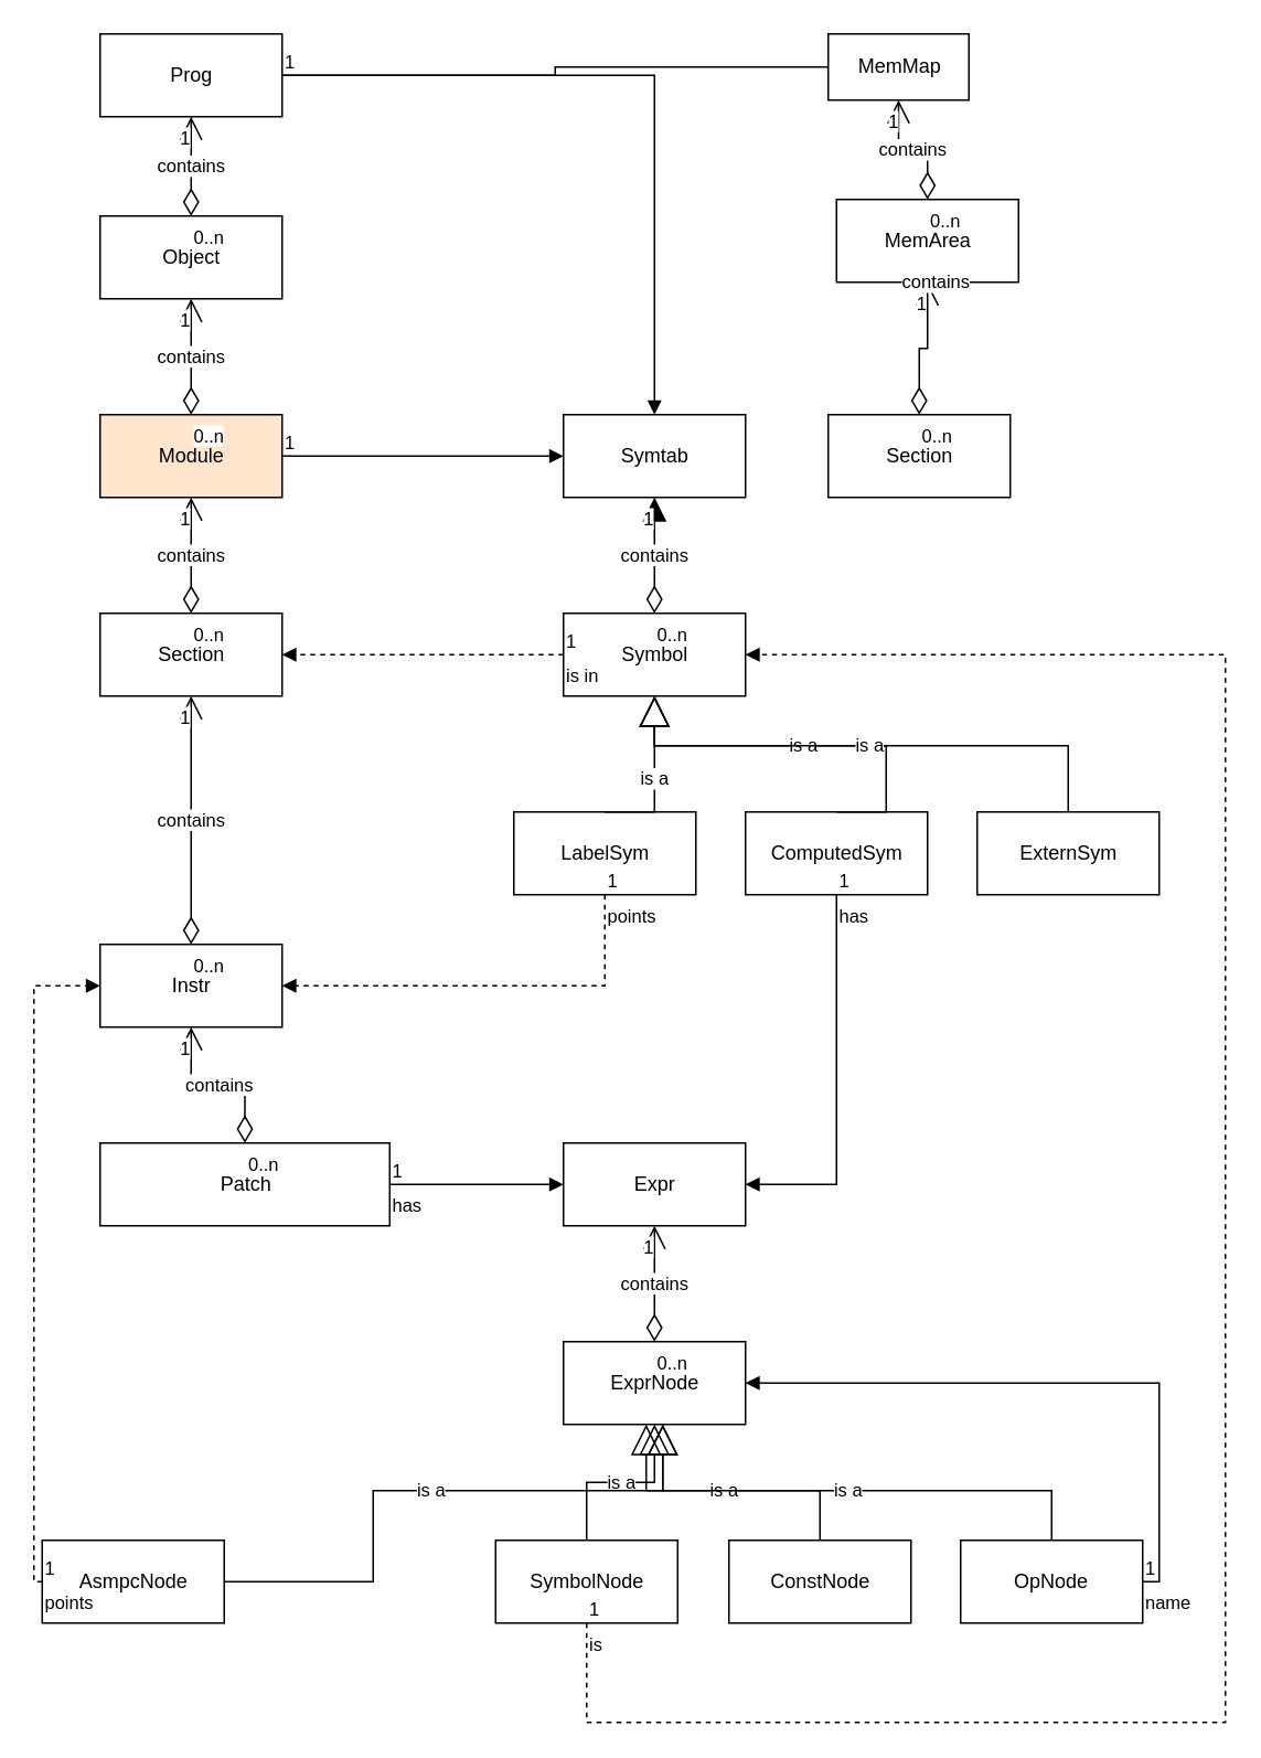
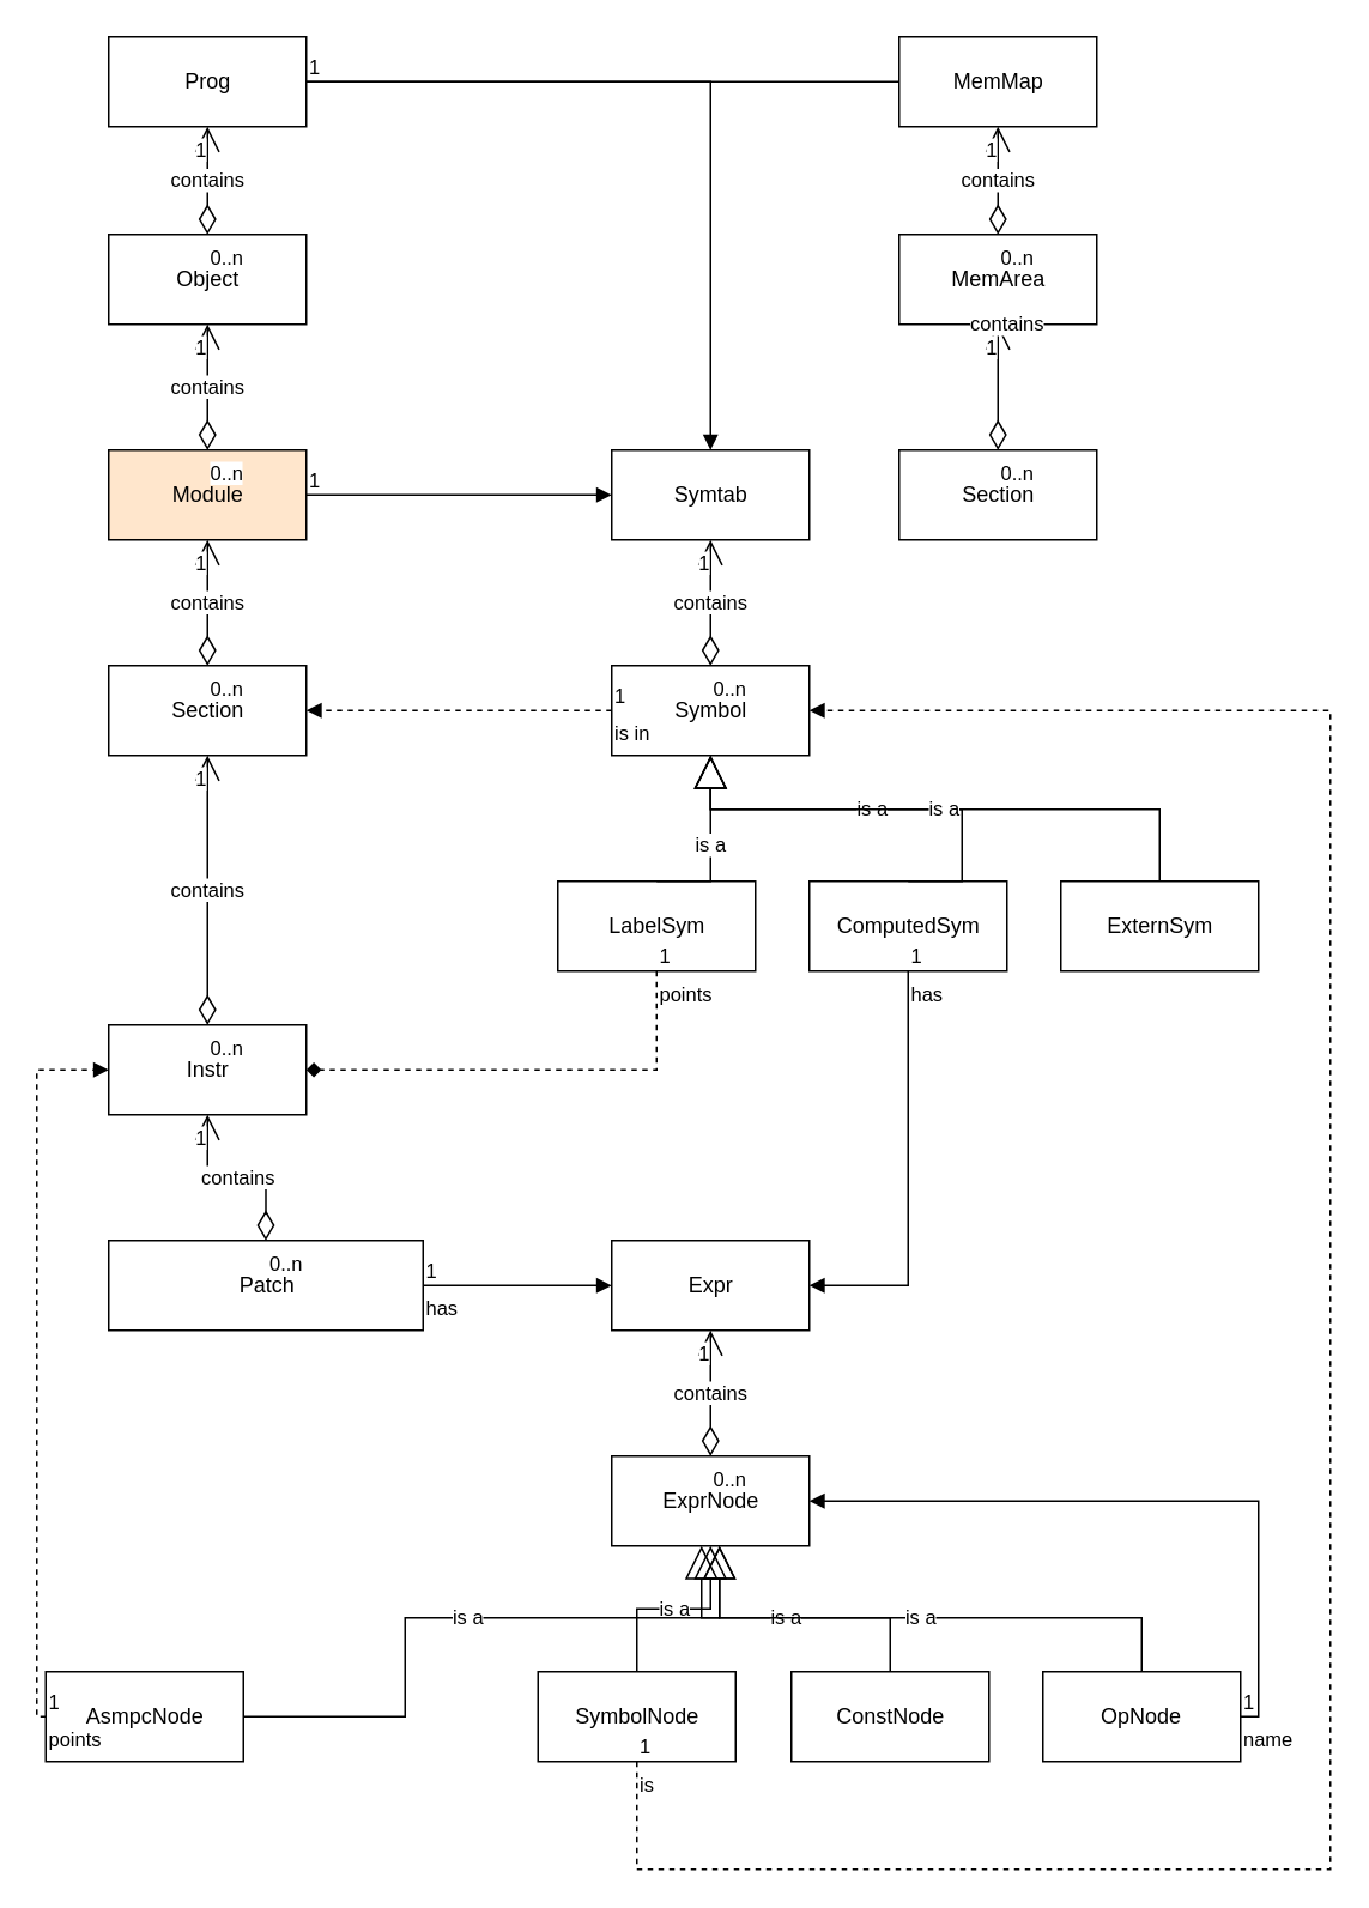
- <mxCell id="61" value="MemMap" style="html=1;" parent="1" vertex="1"><mxGeometry x="500" y="20" width="85" height="40" as="geometry" /></mxCell>
+ <mxCell id="61" value="MemMap" style="html=1;" parent="1" vertex="1"><mxGeometry x="500" y="20" width="110" height="50" as="geometry" /></mxCell>
- <mxCell id="62" value="MemArea" style="html=1;" parent="1" vertex="1"><mxGeometry x="505" y="120" width="110" height="50" as="geometry" /></mxCell>
+ <mxCell id="62" value="MemArea" style="html=1;" parent="1" vertex="1"><mxGeometry x="500" y="130" width="110" height="50" as="geometry" /></mxCell>
- <mxCell id="24" value="contains" style="endArrow=block;html=1;endSize=12;startArrow=diamondThin;startSize=14;startFill=0;edgeStyle=orthogonalEdgeStyle;rounded=0;" parent="1" source="23" target="22" edge="1"><mxGeometry relative="1" as="geometry"><mxPoint x="205" y="380" as="sourcePoint" /><mxPoint x="205" y="310" as="targetPoint" /></mxGeometry></mxCell>
+ <mxCell id="24" value="contains" style="endArrow=open;html=1;endSize=12;startArrow=diamondThin;startSize=14;startFill=0;edgeStyle=orthogonalEdgeStyle;rounded=0;" parent="1" source="23" target="22" edge="1"><mxGeometry relative="1" as="geometry"><mxPoint x="205" y="380" as="sourcePoint" /><mxPoint x="205" y="310" as="targetPoint" /></mxGeometry></mxCell>
- <mxCell id="35" value="points" style="endArrow=block;endFill=1;html=1;edgeStyle=orthogonalEdgeStyle;align=left;verticalAlign=top;rounded=0;entryX=1;entryY=0.5;entryDx=0;entryDy=0;exitX=0.5;exitY=1;exitDx=0;exitDy=0;dashed=1;" parent="1" source="27" target="11" edge="1"><mxGeometry x="-1" relative="1" as="geometry"><mxPoint x="350" y="405" as="sourcePoint" /><mxPoint x="180" y="405" as="targetPoint" /><Array as="points"><mxPoint x="365" y="595" /></Array></mxGeometry></mxCell>
+ <mxCell id="35" value="points" style="endArrow=diamond;endFill=1;html=1;edgeStyle=orthogonalEdgeStyle;align=left;verticalAlign=top;rounded=0;entryX=1;entryY=0.5;entryDx=0;entryDy=0;exitX=0.5;exitY=1;exitDx=0;exitDy=0;dashed=1;" parent="1" source="27" target="11" edge="1"><mxGeometry x="-1" relative="1" as="geometry"><mxPoint x="350" y="405" as="sourcePoint" /><mxPoint x="180" y="405" as="targetPoint" /><Array as="points"><mxPoint x="365" y="595" /></Array></mxGeometry></mxCell>
